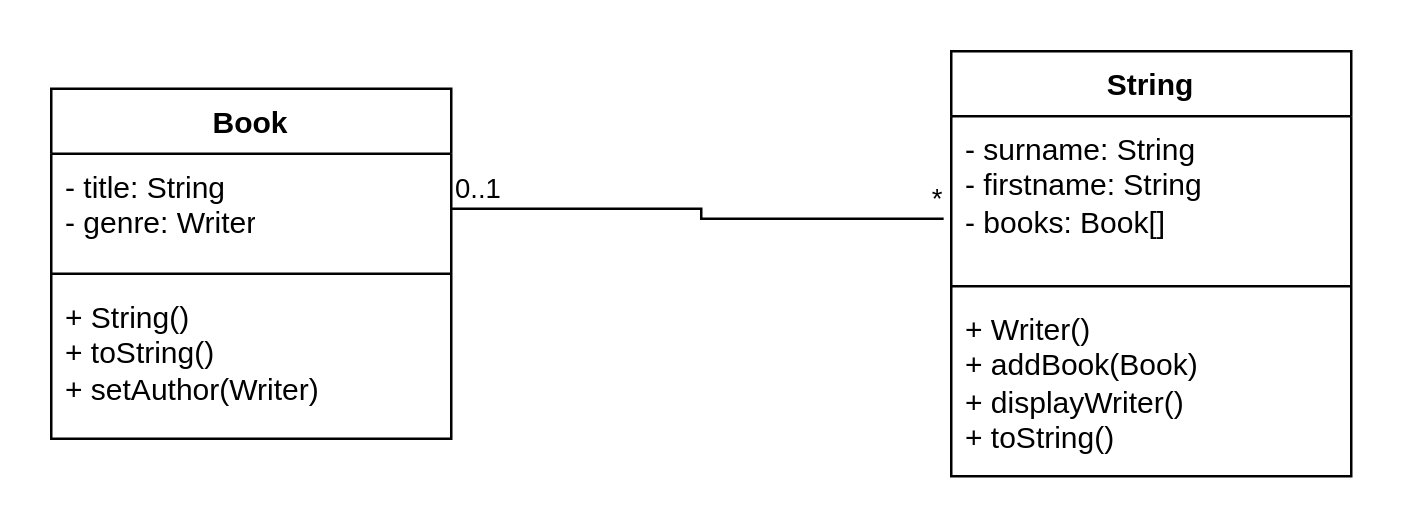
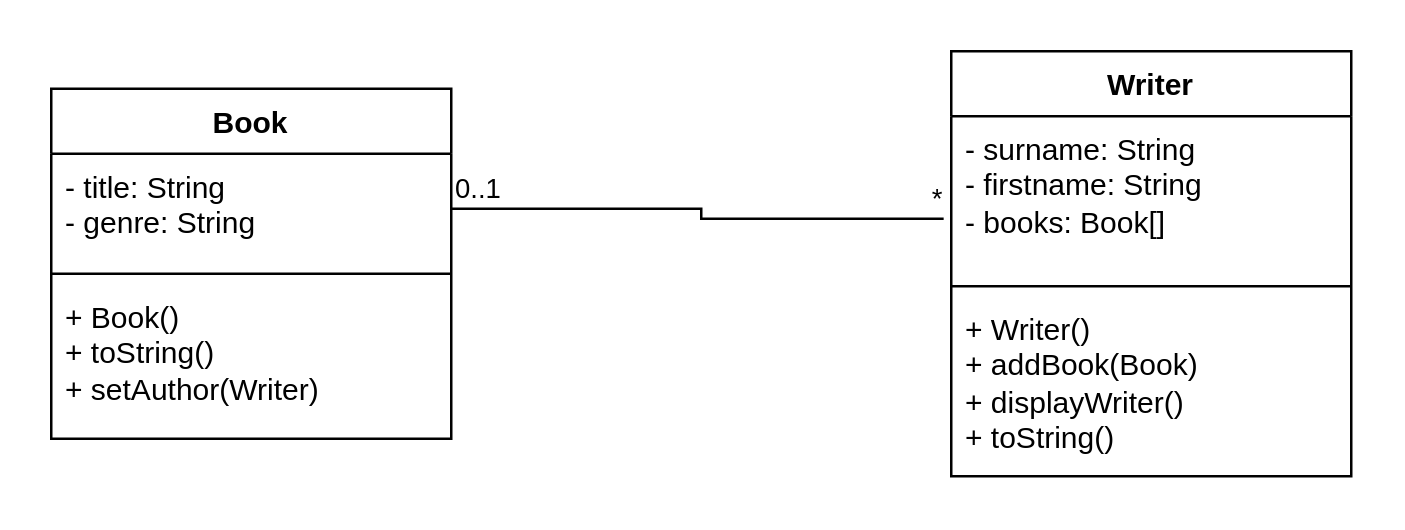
- <mxCell id="6" value="String" style="swimlane;fontStyle=1;align=center;verticalAlign=top;childLayout=stackLayout;horizontal=1;startSize=26;horizontalStack=0;resizeParent=1;resizeParentMax=0;resizeLast=0;collapsible=1;marginBottom=0;whiteSpace=wrap;html=1;" vertex="1" parent="1"><mxGeometry x="380" y="20" width="160" height="170" as="geometry" /></mxCell>
+ <mxCell id="6" value="Writer" style="swimlane;fontStyle=1;align=center;verticalAlign=top;childLayout=stackLayout;horizontal=1;startSize=26;horizontalStack=0;resizeParent=1;resizeParentMax=0;resizeLast=0;collapsible=1;marginBottom=0;whiteSpace=wrap;html=1;" vertex="1" parent="1"><mxGeometry x="380" y="20" width="160" height="170" as="geometry" /></mxCell>
- <mxCell id="3" value="&lt;div&gt;- title: String&lt;/div&gt;&lt;div&gt;- genre: Writer&lt;/div&gt;" style="text;strokeColor=none;fillColor=none;align=left;verticalAlign=top;spacingLeft=4;spacingRight=4;overflow=hidden;rotatable=0;points=[[0,0.5],[1,0.5]];portConstraint=eastwest;whiteSpace=wrap;html=1;" vertex="1" parent="2"><mxGeometry y="26" width="160" height="44" as="geometry" /></mxCell>
+ <mxCell id="3" value="&lt;div&gt;- title: String&lt;/div&gt;&lt;div&gt;- genre: String&lt;/div&gt;" style="text;strokeColor=none;fillColor=none;align=left;verticalAlign=top;spacingLeft=4;spacingRight=4;overflow=hidden;rotatable=0;points=[[0,0.5],[1,0.5]];portConstraint=eastwest;whiteSpace=wrap;html=1;" vertex="1" parent="2"><mxGeometry y="26" width="160" height="44" as="geometry" /></mxCell>
- <mxCell id="5" value="&lt;div&gt;+ String()&lt;/div&gt;&lt;div&gt;+ toString()&lt;br&gt;&lt;/div&gt;&lt;div&gt;+ setAuthor(Writer)&lt;br&gt;&lt;/div&gt;" style="text;strokeColor=none;fillColor=none;align=left;verticalAlign=top;spacingLeft=4;spacingRight=4;overflow=hidden;rotatable=0;points=[[0,0.5],[1,0.5]];portConstraint=eastwest;whiteSpace=wrap;html=1;" vertex="1" parent="2"><mxGeometry y="78" width="160" height="62" as="geometry" /></mxCell>
+ <mxCell id="5" value="&lt;div&gt;+ Book()&lt;/div&gt;&lt;div&gt;+ toString()&lt;br&gt;&lt;/div&gt;&lt;div&gt;+ setAuthor(Writer)&lt;br&gt;&lt;/div&gt;" style="text;strokeColor=none;fillColor=none;align=left;verticalAlign=top;spacingLeft=4;spacingRight=4;overflow=hidden;rotatable=0;points=[[0,0.5],[1,0.5]];portConstraint=eastwest;whiteSpace=wrap;html=1;" vertex="1" parent="2"><mxGeometry y="78" width="160" height="62" as="geometry" /></mxCell>
